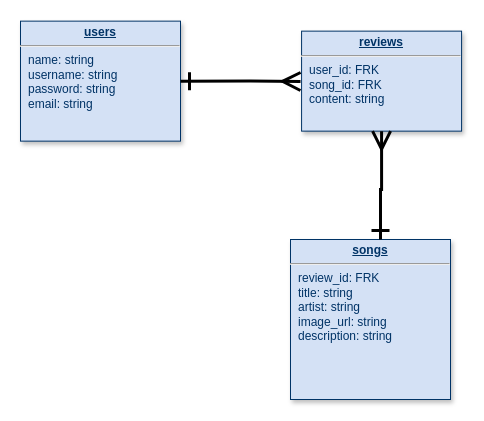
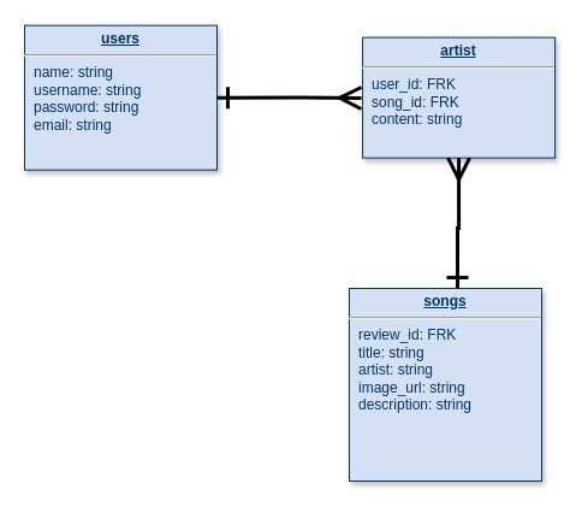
- <mxCell id="4" value="&lt;p style=&quot;margin: 0px ; margin-top: 4px ; text-align: center ; text-decoration: underline&quot;&gt;&lt;b&gt;reviews&lt;/b&gt;&lt;/p&gt;&lt;hr&gt;&lt;p style=&quot;margin: 0px ; margin-left: 8px&quot;&gt;user_id: FRK&lt;/p&gt;&lt;p style=&quot;margin: 0px ; margin-left: 8px&quot;&gt;song_id: FRK&lt;/p&gt;&lt;p style=&quot;margin: 0px ; margin-left: 8px&quot;&gt;content: string&lt;/p&gt;" style="verticalAlign=top;align=left;overflow=fill;fontSize=12;fontFamily=Helvetica;html=1;strokeColor=#003366;shadow=1;fillColor=#D4E1F5;fontColor=#003366" parent="1" vertex="1"><mxGeometry x="301.08" y="30.64" width="160" height="100" as="geometry" /></mxCell>
+ <mxCell id="4" value="&lt;p style=&quot;margin: 0px ; margin-top: 4px ; text-align: center ; text-decoration: underline&quot;&gt;&lt;b&gt;artist&lt;/b&gt;&lt;/p&gt;&lt;hr&gt;&lt;p style=&quot;margin: 0px ; margin-left: 8px&quot;&gt;user_id: FRK&lt;/p&gt;&lt;p style=&quot;margin: 0px ; margin-left: 8px&quot;&gt;song_id: FRK&lt;/p&gt;&lt;p style=&quot;margin: 0px ; margin-left: 8px&quot;&gt;content: string&lt;/p&gt;" style="verticalAlign=top;align=left;overflow=fill;fontSize=12;fontFamily=Helvetica;html=1;strokeColor=#003366;shadow=1;fillColor=#D4E1F5;fontColor=#003366" parent="1" vertex="1"><mxGeometry x="301.08" y="30.64" width="160" height="100" as="geometry" /></mxCell>
